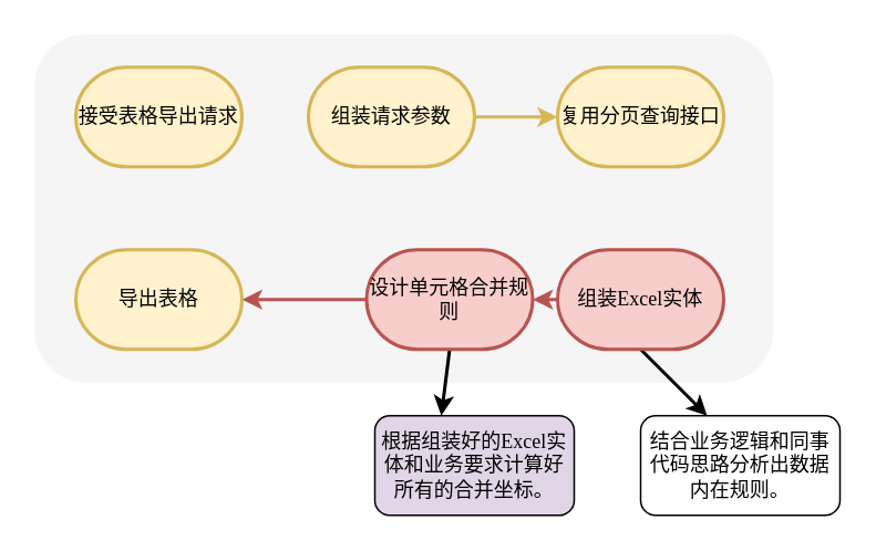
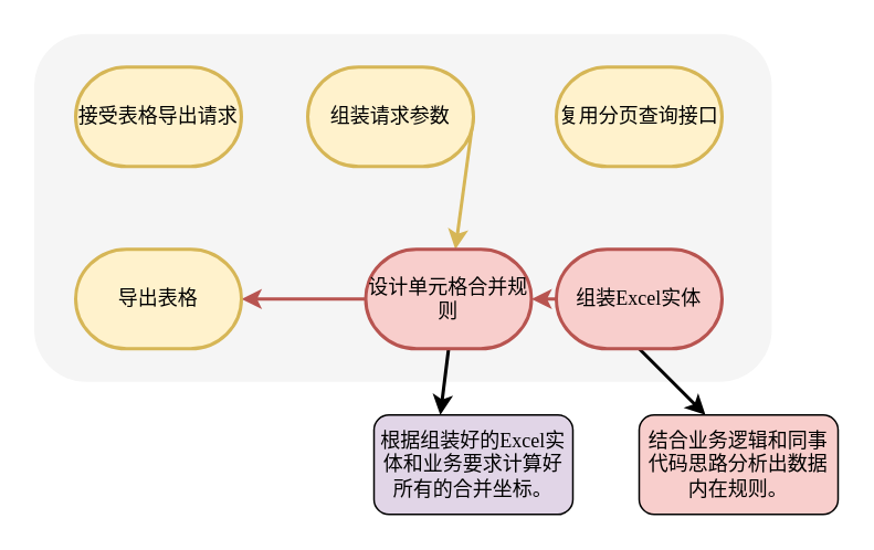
- <mxCell id="4" style="edgeStyle=none;html=1;exitX=1;exitY=0.5;exitDx=0;exitDy=0;exitPerimeter=0;entryX=0;entryY=0.5;entryDx=0;entryDy=0;entryPerimeter=0;fillColor=#fff2cc;strokeColor=#d6b656;strokeWidth=2;fontFamily=仿宋;" edge="1" parent="1" source="5" target="6"><mxGeometry relative="1" as="geometry" /></mxCell>
+ <mxCell id="4" style="edgeStyle=none;html=1;exitX=1;exitY=0.5;exitDx=0;exitDy=0;exitPerimeter=0;fillColor=#fff2cc;strokeColor=#d6b656;strokeWidth=2;fontFamily=仿宋;" edge="1" parent="1" source="5" target="12"><mxGeometry relative="1" as="geometry" /></mxCell>
- <mxCell id="15" value="结合业务逻辑和同事代码思路分析出数据内在规则。" style="rounded=1;whiteSpace=wrap;html=1;fontFamily=仿宋;" vertex="1" parent="1"><mxGeometry x="385" y="250" width="120" height="60" as="geometry" /></mxCell>
+ <mxCell id="15" value="结合业务逻辑和同事代码思路分析出数据内在规则。" style="rounded=1;whiteSpace=wrap;html=1;fontFamily=仿宋;fillColor=#f8cecc;" vertex="1" parent="1"><mxGeometry x="385" y="250" width="120" height="60" as="geometry" /></mxCell>
